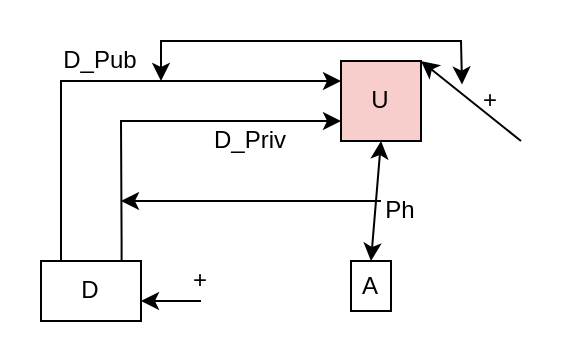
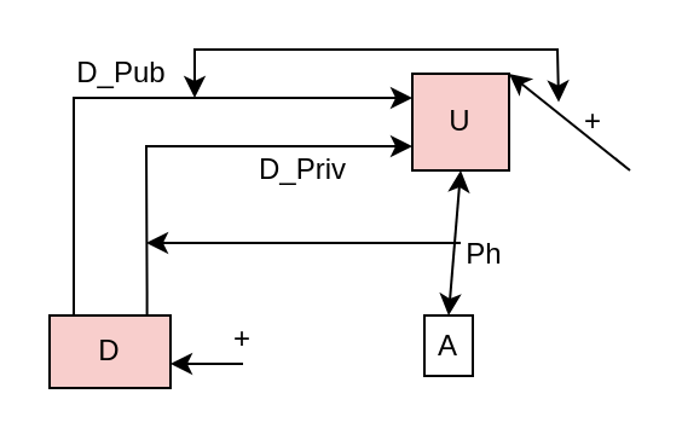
- <mxCell id="14" value="D" style="rounded=0;whiteSpace=wrap;html=1;" vertex="1" parent="1"><mxGeometry x="20" y="130" width="50" height="30" as="geometry" /></mxCell>
+ <mxCell id="14" value="D" style="rounded=0;whiteSpace=wrap;html=1;fillColor=#f8cecc;" vertex="1" parent="1"><mxGeometry x="20" y="130" width="50" height="30" as="geometry" /></mxCell>
